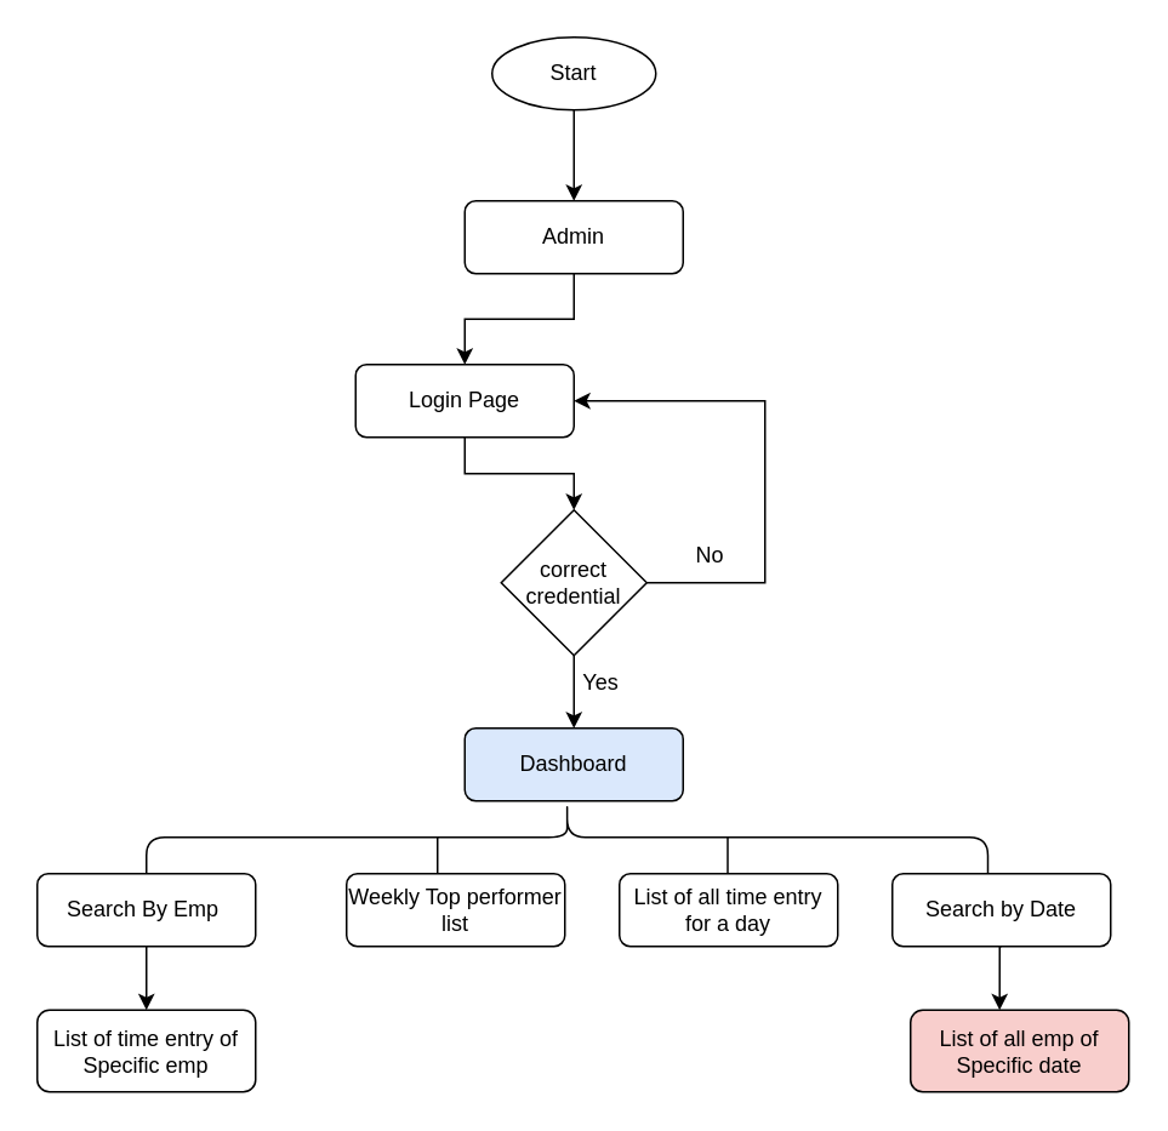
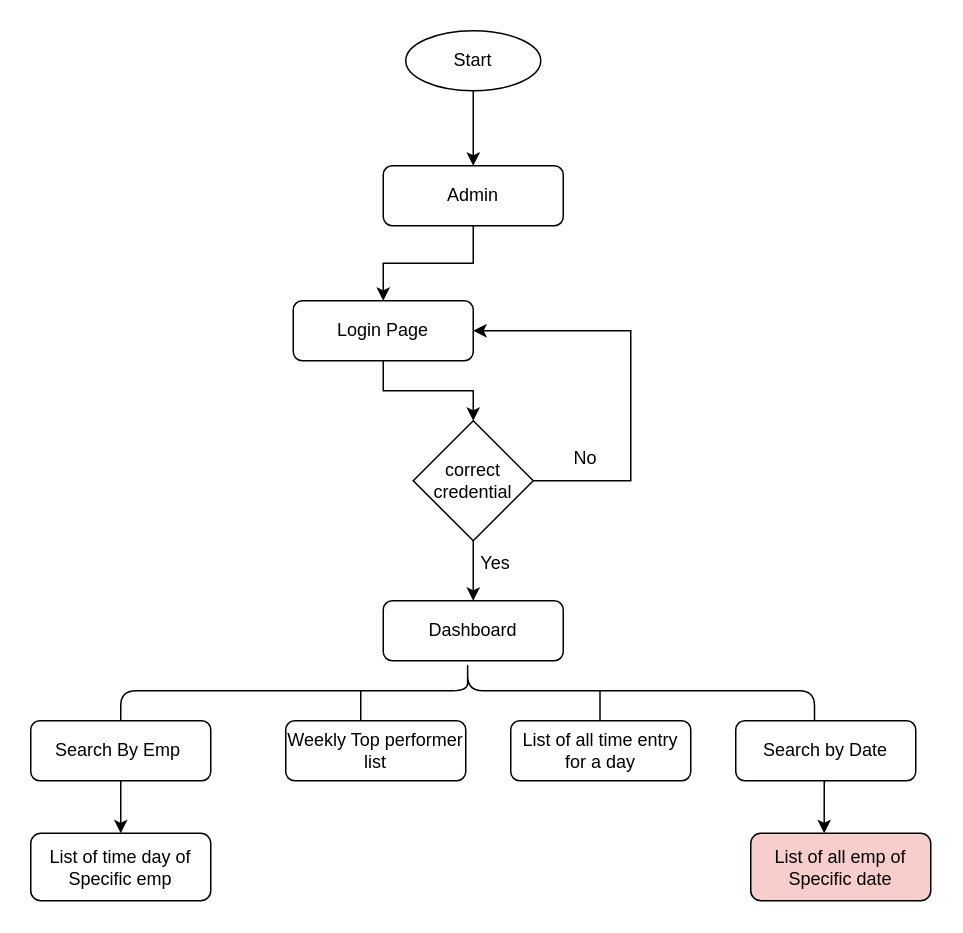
- <mxCell id="4" value="Dashboard" style="rounded=1;whiteSpace=wrap;html=1;fontSize=12;glass=0;strokeWidth=1;shadow=0;fillColor=#dae8fc;" parent="1" vertex="1"><mxGeometry x="255" y="400" width="120" height="40" as="geometry" /></mxCell>
+ <mxCell id="4" value="Dashboard" style="rounded=1;whiteSpace=wrap;html=1;fontSize=12;glass=0;strokeWidth=1;shadow=0;" parent="1" vertex="1"><mxGeometry x="255" y="400" width="120" height="40" as="geometry" /></mxCell>
- <mxCell id="22" value="List of time entry of Specific emp" style="rounded=1;whiteSpace=wrap;html=1;" vertex="1" parent="1"><mxGeometry x="20" y="555" width="120" height="45" as="geometry" /></mxCell>
+ <mxCell id="22" value="List of time day of Specific emp" style="rounded=1;whiteSpace=wrap;html=1;" vertex="1" parent="1"><mxGeometry x="20" y="555" width="120" height="45" as="geometry" /></mxCell>
